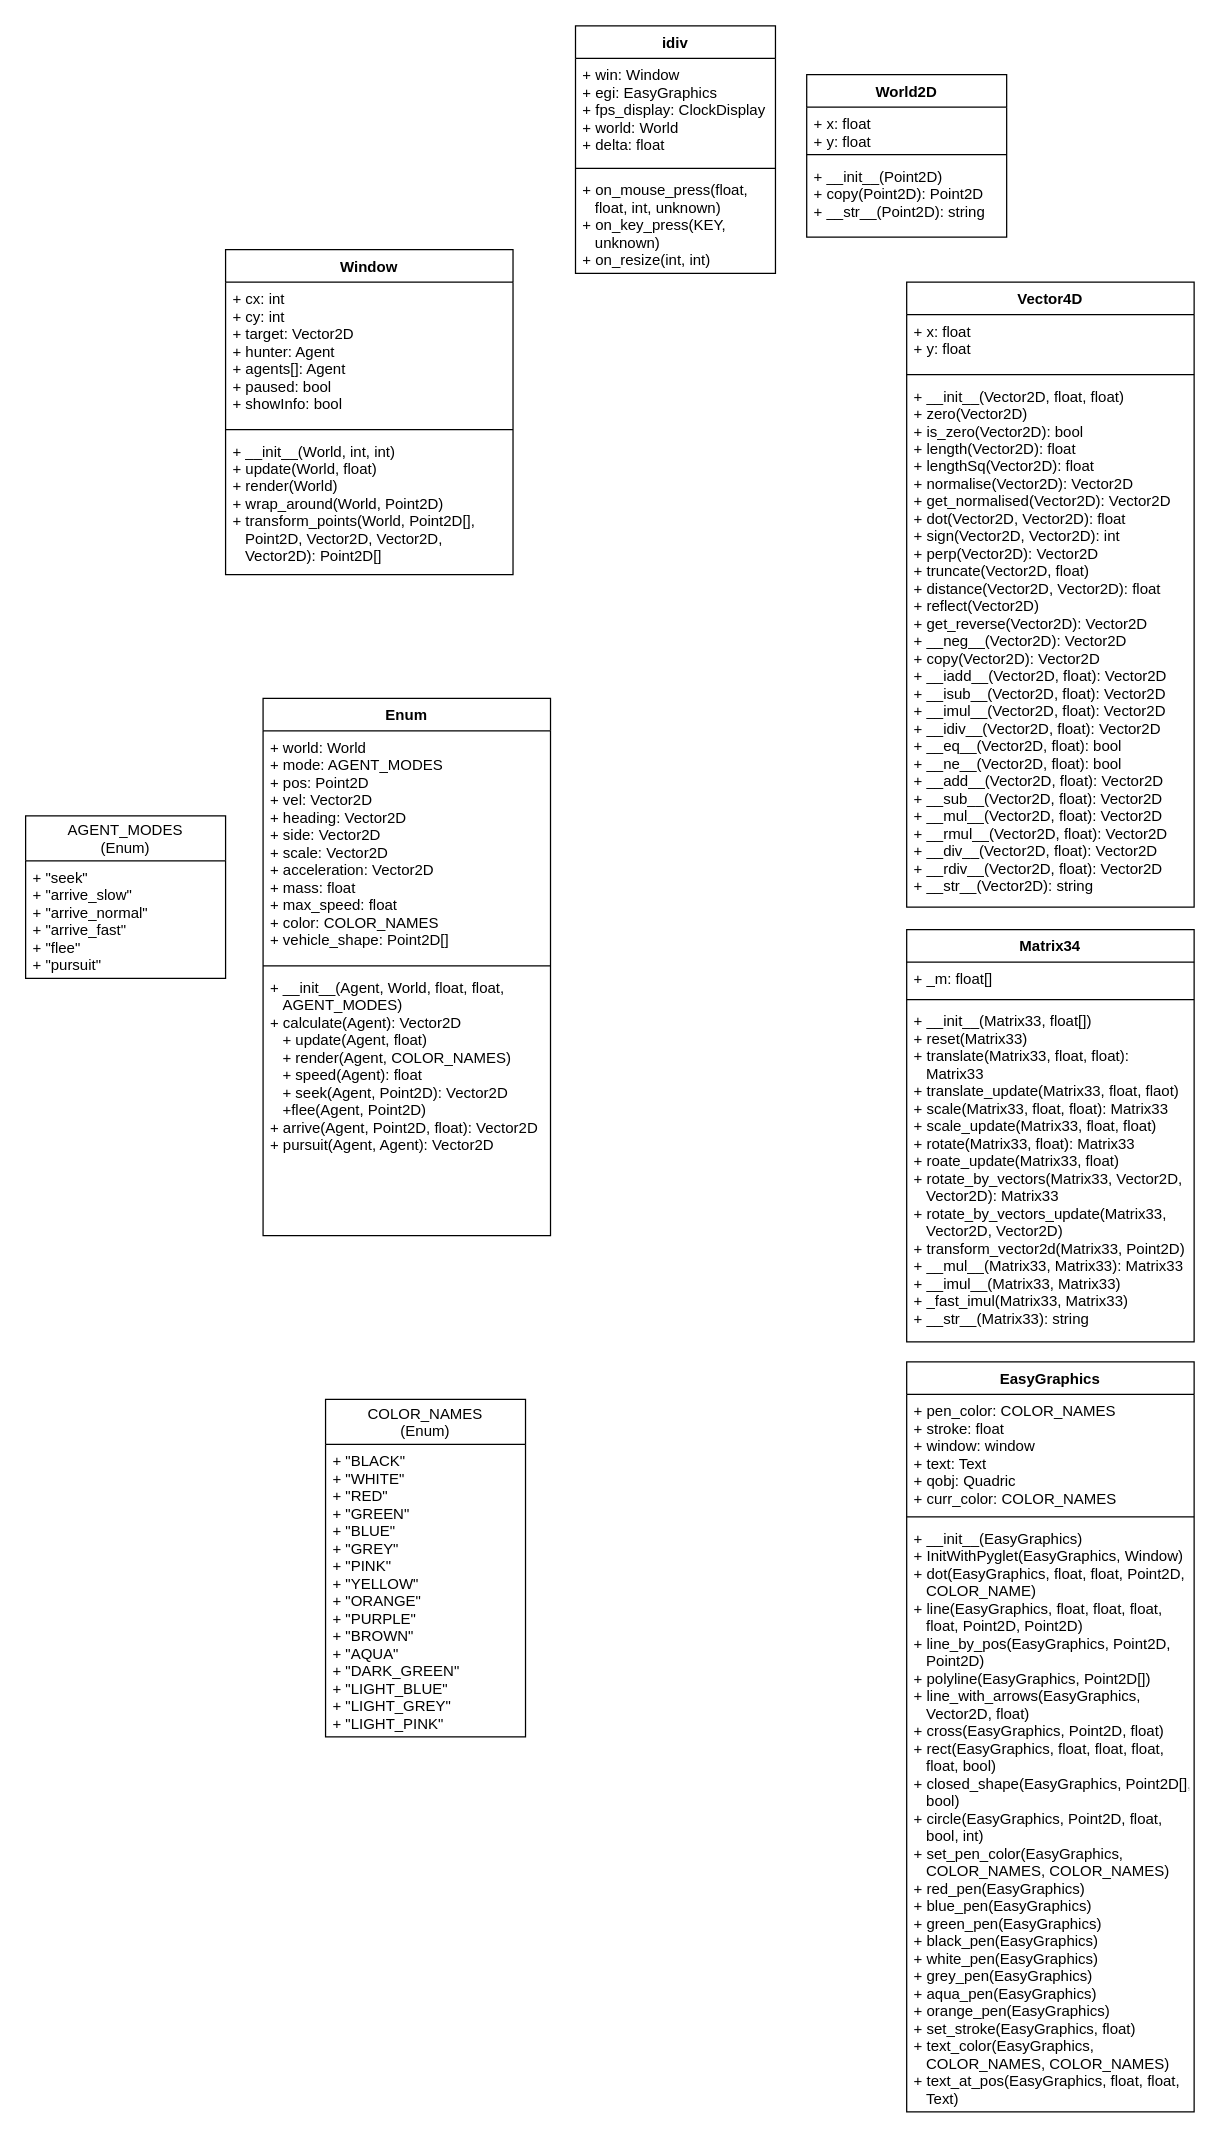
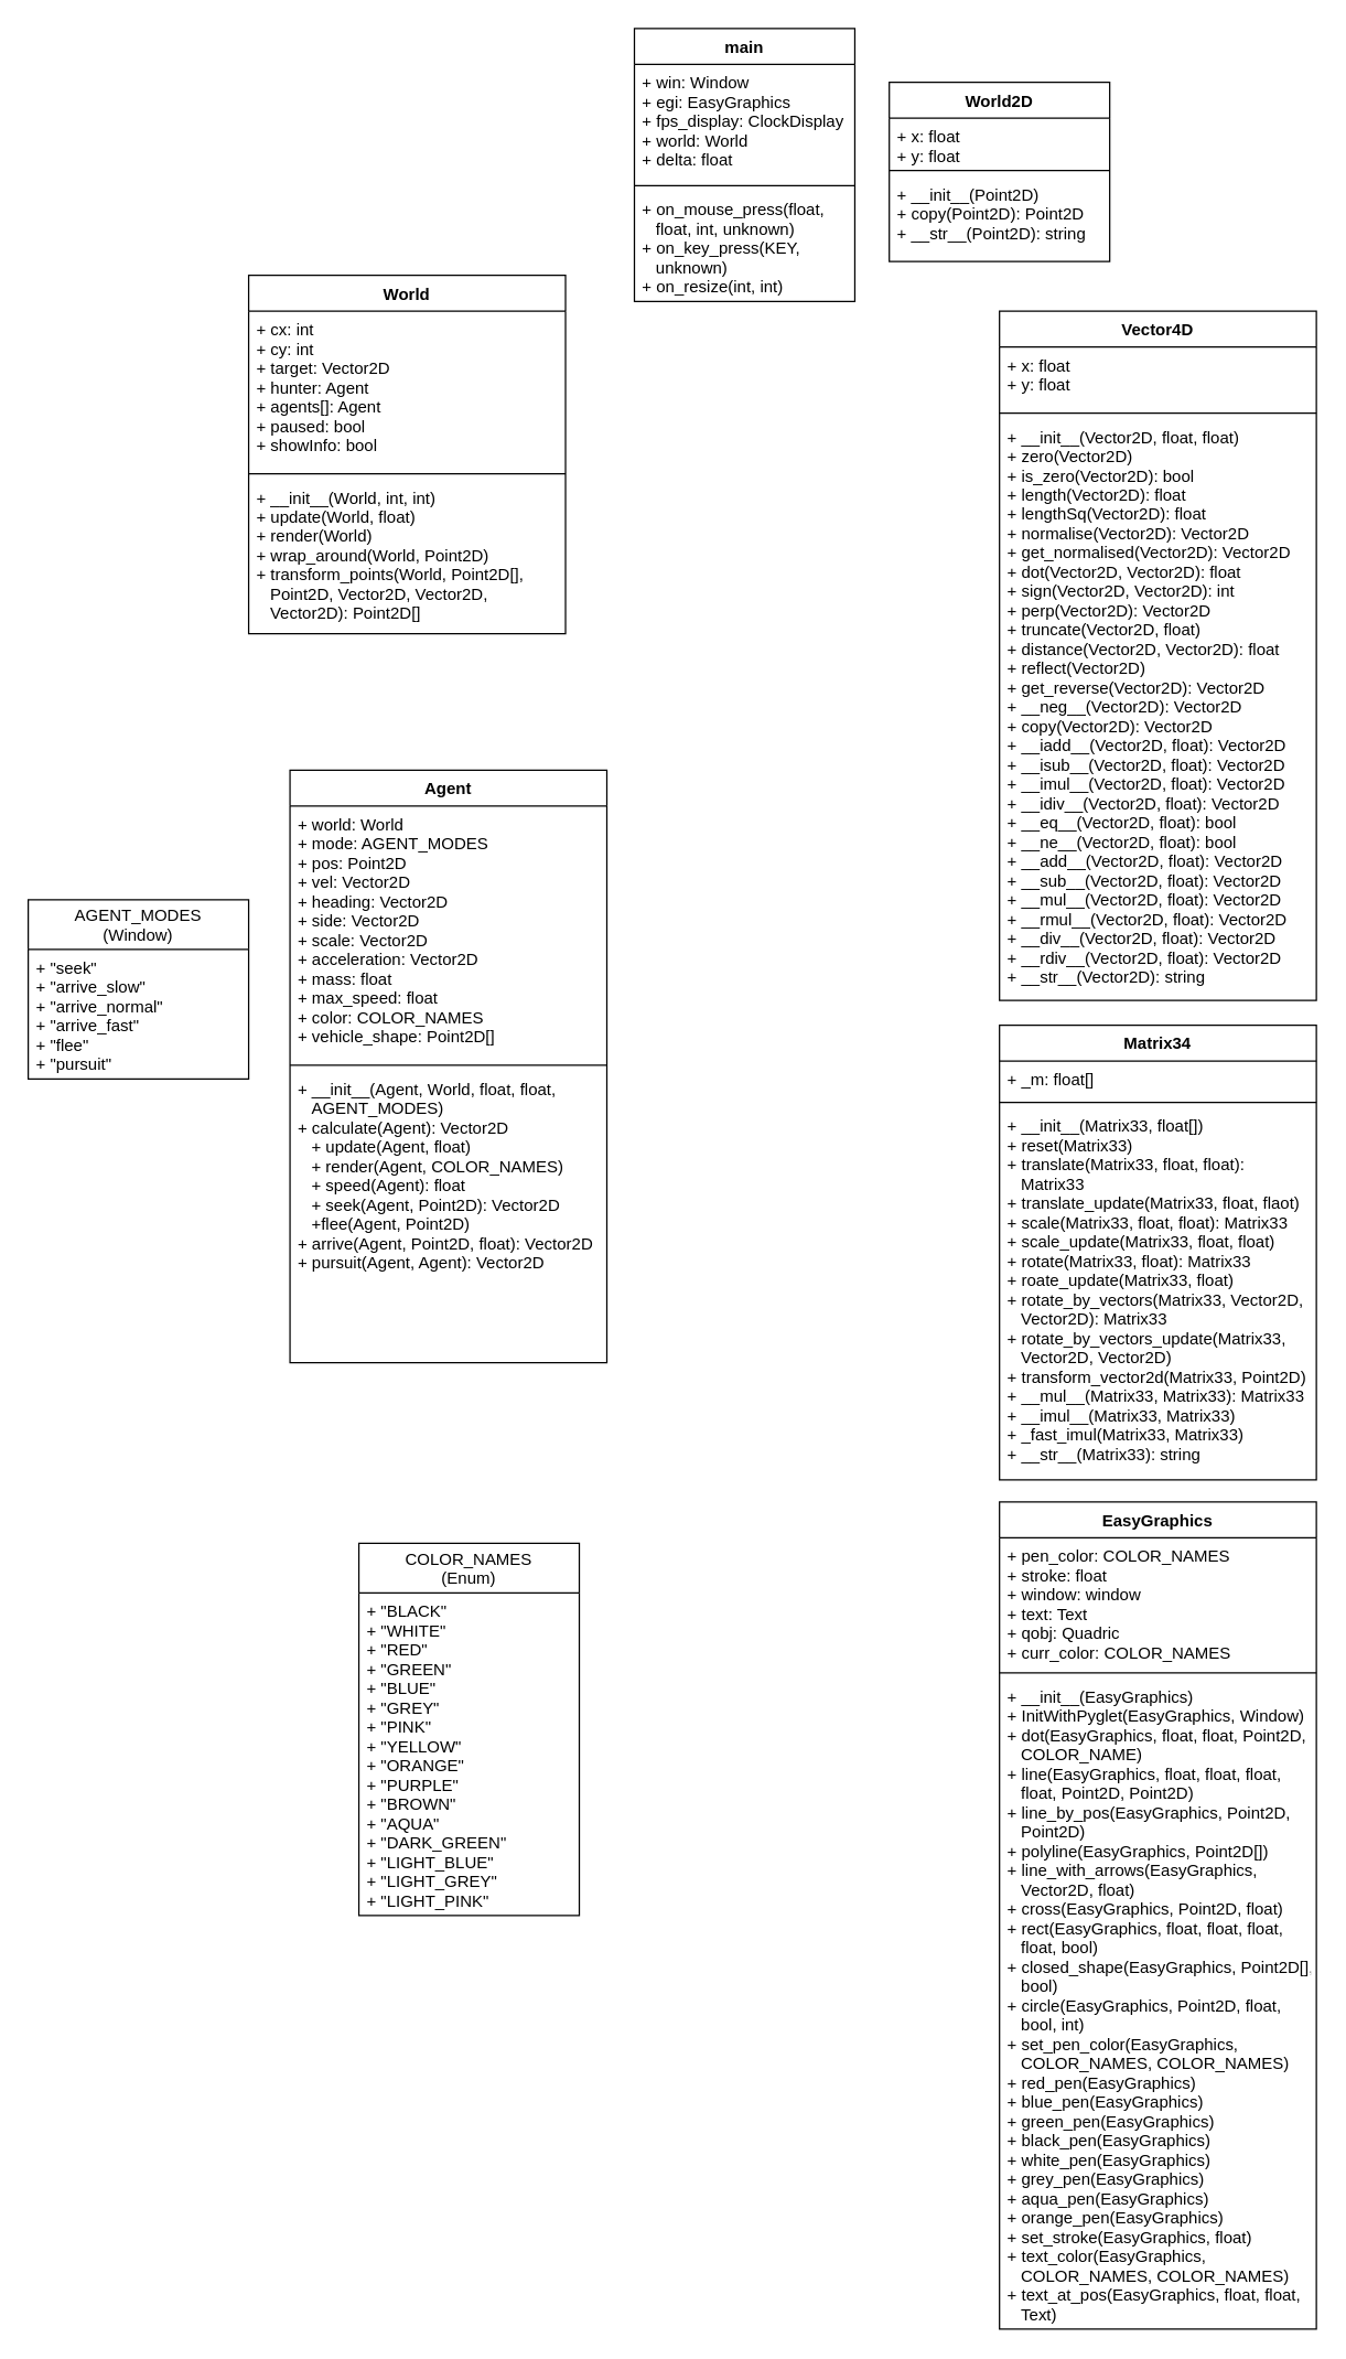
- <mxCell id="30" value="idiv" style="swimlane;fontStyle=1;align=center;verticalAlign=top;childLayout=stackLayout;horizontal=1;startSize=26;horizontalStack=0;resizeParent=1;resizeParentMax=0;resizeLast=0;collapsible=1;marginBottom=0;" vertex="1" parent="1"><mxGeometry x="460" y="20" width="160" height="198" as="geometry" /></mxCell>
+ <mxCell id="30" value="main" style="swimlane;fontStyle=1;align=center;verticalAlign=top;childLayout=stackLayout;horizontal=1;startSize=26;horizontalStack=0;resizeParent=1;resizeParentMax=0;resizeLast=0;collapsible=1;marginBottom=0;" vertex="1" parent="1"><mxGeometry x="460" y="20" width="160" height="198" as="geometry" /></mxCell>
- <mxCell id="2" value="Window" style="swimlane;fontStyle=1;align=center;verticalAlign=top;childLayout=stackLayout;horizontal=1;startSize=26;horizontalStack=0;resizeParent=1;resizeParentMax=0;resizeLast=0;collapsible=1;marginBottom=0;" vertex="1" parent="1"><mxGeometry x="180" y="199" width="230" height="260" as="geometry" /></mxCell>
+ <mxCell id="2" value="World" style="swimlane;fontStyle=1;align=center;verticalAlign=top;childLayout=stackLayout;horizontal=1;startSize=26;horizontalStack=0;resizeParent=1;resizeParentMax=0;resizeLast=0;collapsible=1;marginBottom=0;" vertex="1" parent="1"><mxGeometry x="180" y="199" width="230" height="260" as="geometry" /></mxCell>
- <mxCell id="6" value="Enum" style="swimlane;fontStyle=1;align=center;verticalAlign=top;childLayout=stackLayout;horizontal=1;startSize=26;horizontalStack=0;resizeParent=1;resizeParentMax=0;resizeLast=0;collapsible=1;marginBottom=0;" vertex="1" parent="1"><mxGeometry x="210" y="558" width="230" height="430" as="geometry" /></mxCell>
+ <mxCell id="6" value="Agent" style="swimlane;fontStyle=1;align=center;verticalAlign=top;childLayout=stackLayout;horizontal=1;startSize=26;horizontalStack=0;resizeParent=1;resizeParentMax=0;resizeLast=0;collapsible=1;marginBottom=0;" vertex="1" parent="1"><mxGeometry x="210" y="558" width="230" height="430" as="geometry" /></mxCell>
- <mxCell id="12" value="&#10;AGENT_MODES&#10;(Enum)&#10;" style="swimlane;fontStyle=0;childLayout=stackLayout;horizontal=1;startSize=36;fillColor=none;horizontalStack=0;resizeParent=1;resizeParentMax=0;resizeLast=0;collapsible=1;marginBottom=0;" vertex="1" parent="1"><mxGeometry x="20" y="652" width="160" height="130" as="geometry" /></mxCell>
+ <mxCell id="12" value="&#10;AGENT_MODES&#10;(Window)&#10;" style="swimlane;fontStyle=0;childLayout=stackLayout;horizontal=1;startSize=36;fillColor=none;horizontalStack=0;resizeParent=1;resizeParentMax=0;resizeLast=0;collapsible=1;marginBottom=0;" vertex="1" parent="1"><mxGeometry x="20" y="652" width="160" height="130" as="geometry" /></mxCell>
